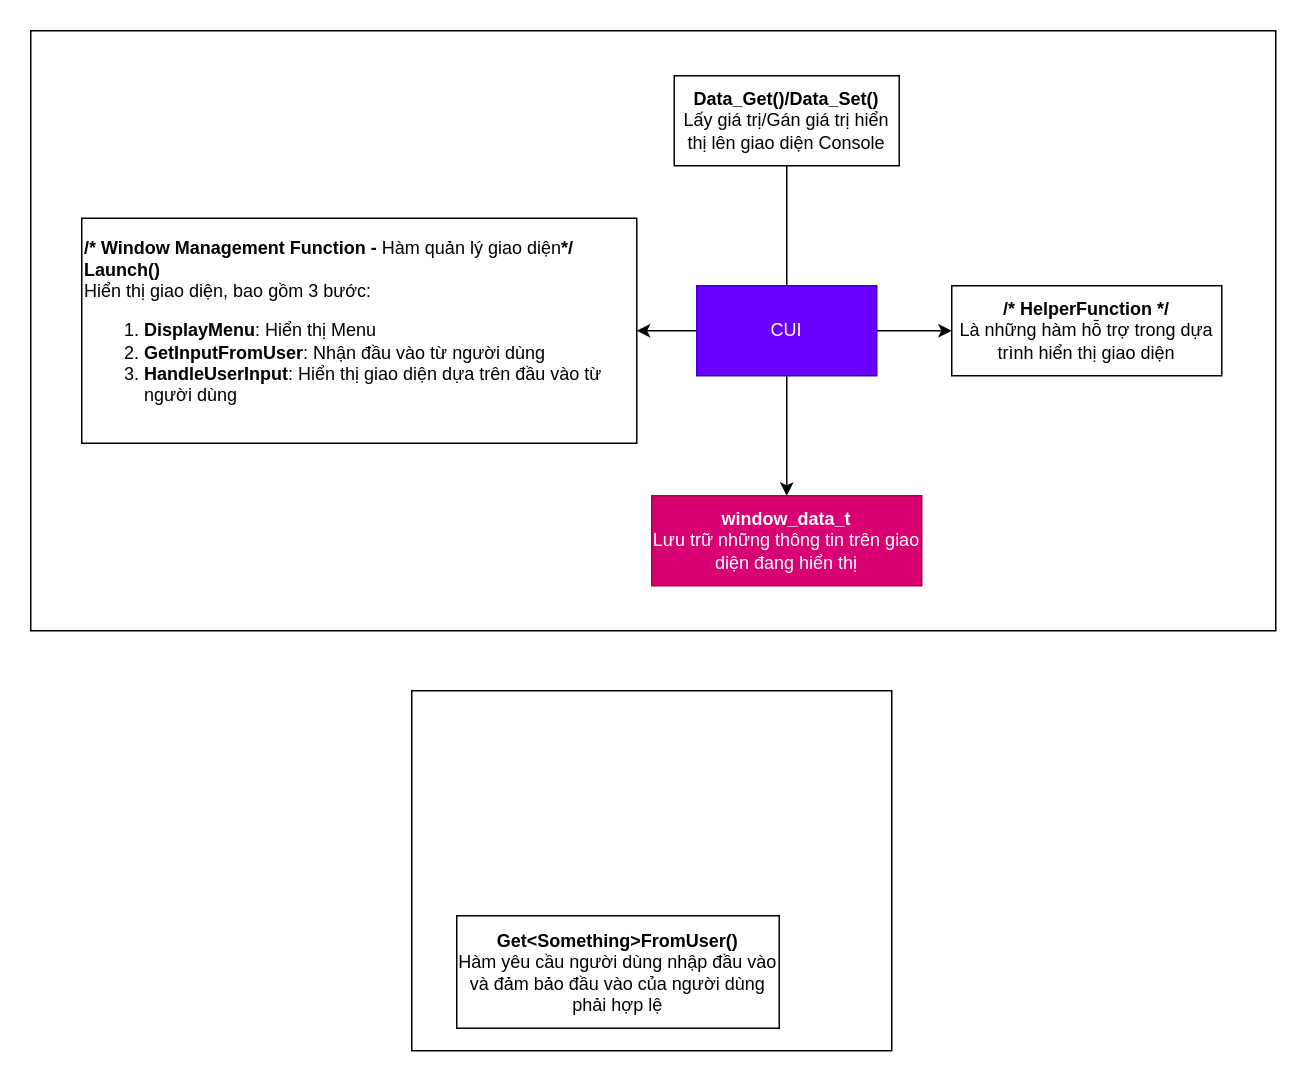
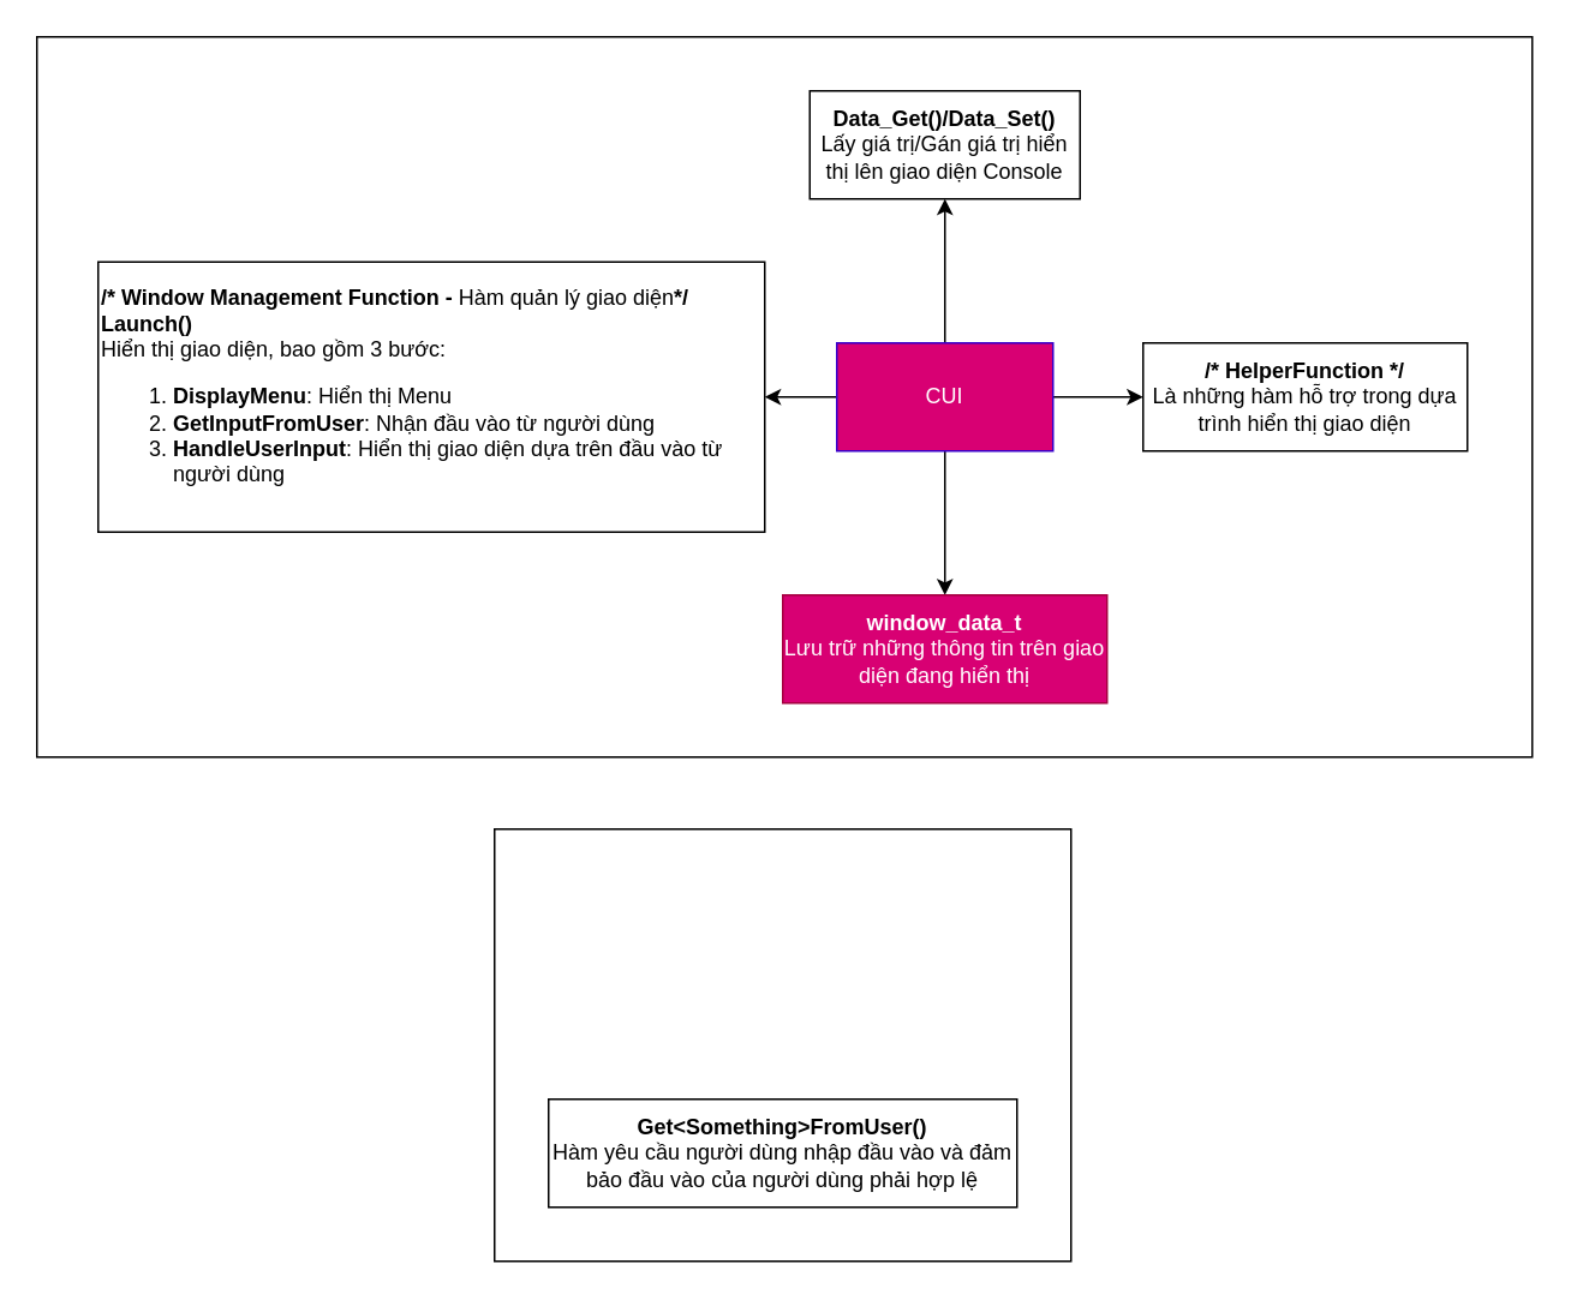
- <mxCell id="4" value="" style="edgeStyle=elbowEdgeStyle;html=1;endArrow=none;" parent="1" source="8" target="9" edge="1"><mxGeometry relative="1" as="geometry" /></mxCell>
+ <mxCell id="4" value="" style="edgeStyle=elbowEdgeStyle;html=1;" parent="1" source="8" target="9" edge="1"><mxGeometry relative="1" as="geometry" /></mxCell>
- <mxCell id="8" value="CUI" style="rounded=0;whiteSpace=wrap;html=1;fillColor=#6a00ff;fontColor=#ffffff;strokeColor=#3700CC;" parent="1" vertex="1"><mxGeometry x="464" y="190" width="120" height="60" as="geometry" /></mxCell>
+ <mxCell id="8" value="CUI" style="rounded=0;whiteSpace=wrap;html=1;fillColor=#d80073;fontColor=#ffffff;strokeColor=#3700CC;" parent="1" vertex="1"><mxGeometry x="464" y="190" width="120" height="60" as="geometry" /></mxCell>
- <mxCell id="12" value="&lt;b&gt;Get&amp;lt;Something&amp;gt;FromUser()&lt;/b&gt;&lt;br&gt;Hàm yêu cầu người dùng nhập đầu vào và đảm bảo đầu vào của người dùng phải hợp lệ" style="whiteSpace=wrap;html=1;rounded=0;" parent="1" vertex="1"><mxGeometry x="304" y="610" width="215" height="75" as="geometry" /></mxCell>
+ <mxCell id="12" value="&lt;b&gt;Get&amp;lt;Something&amp;gt;FromUser()&lt;/b&gt;&lt;br&gt;Hàm yêu cầu người dùng nhập đầu vào và đảm bảo đầu vào của người dùng phải hợp lệ" style="whiteSpace=wrap;html=1;rounded=0;" parent="1" vertex="1"><mxGeometry x="304" y="610" width="260" height="60" as="geometry" /></mxCell>
